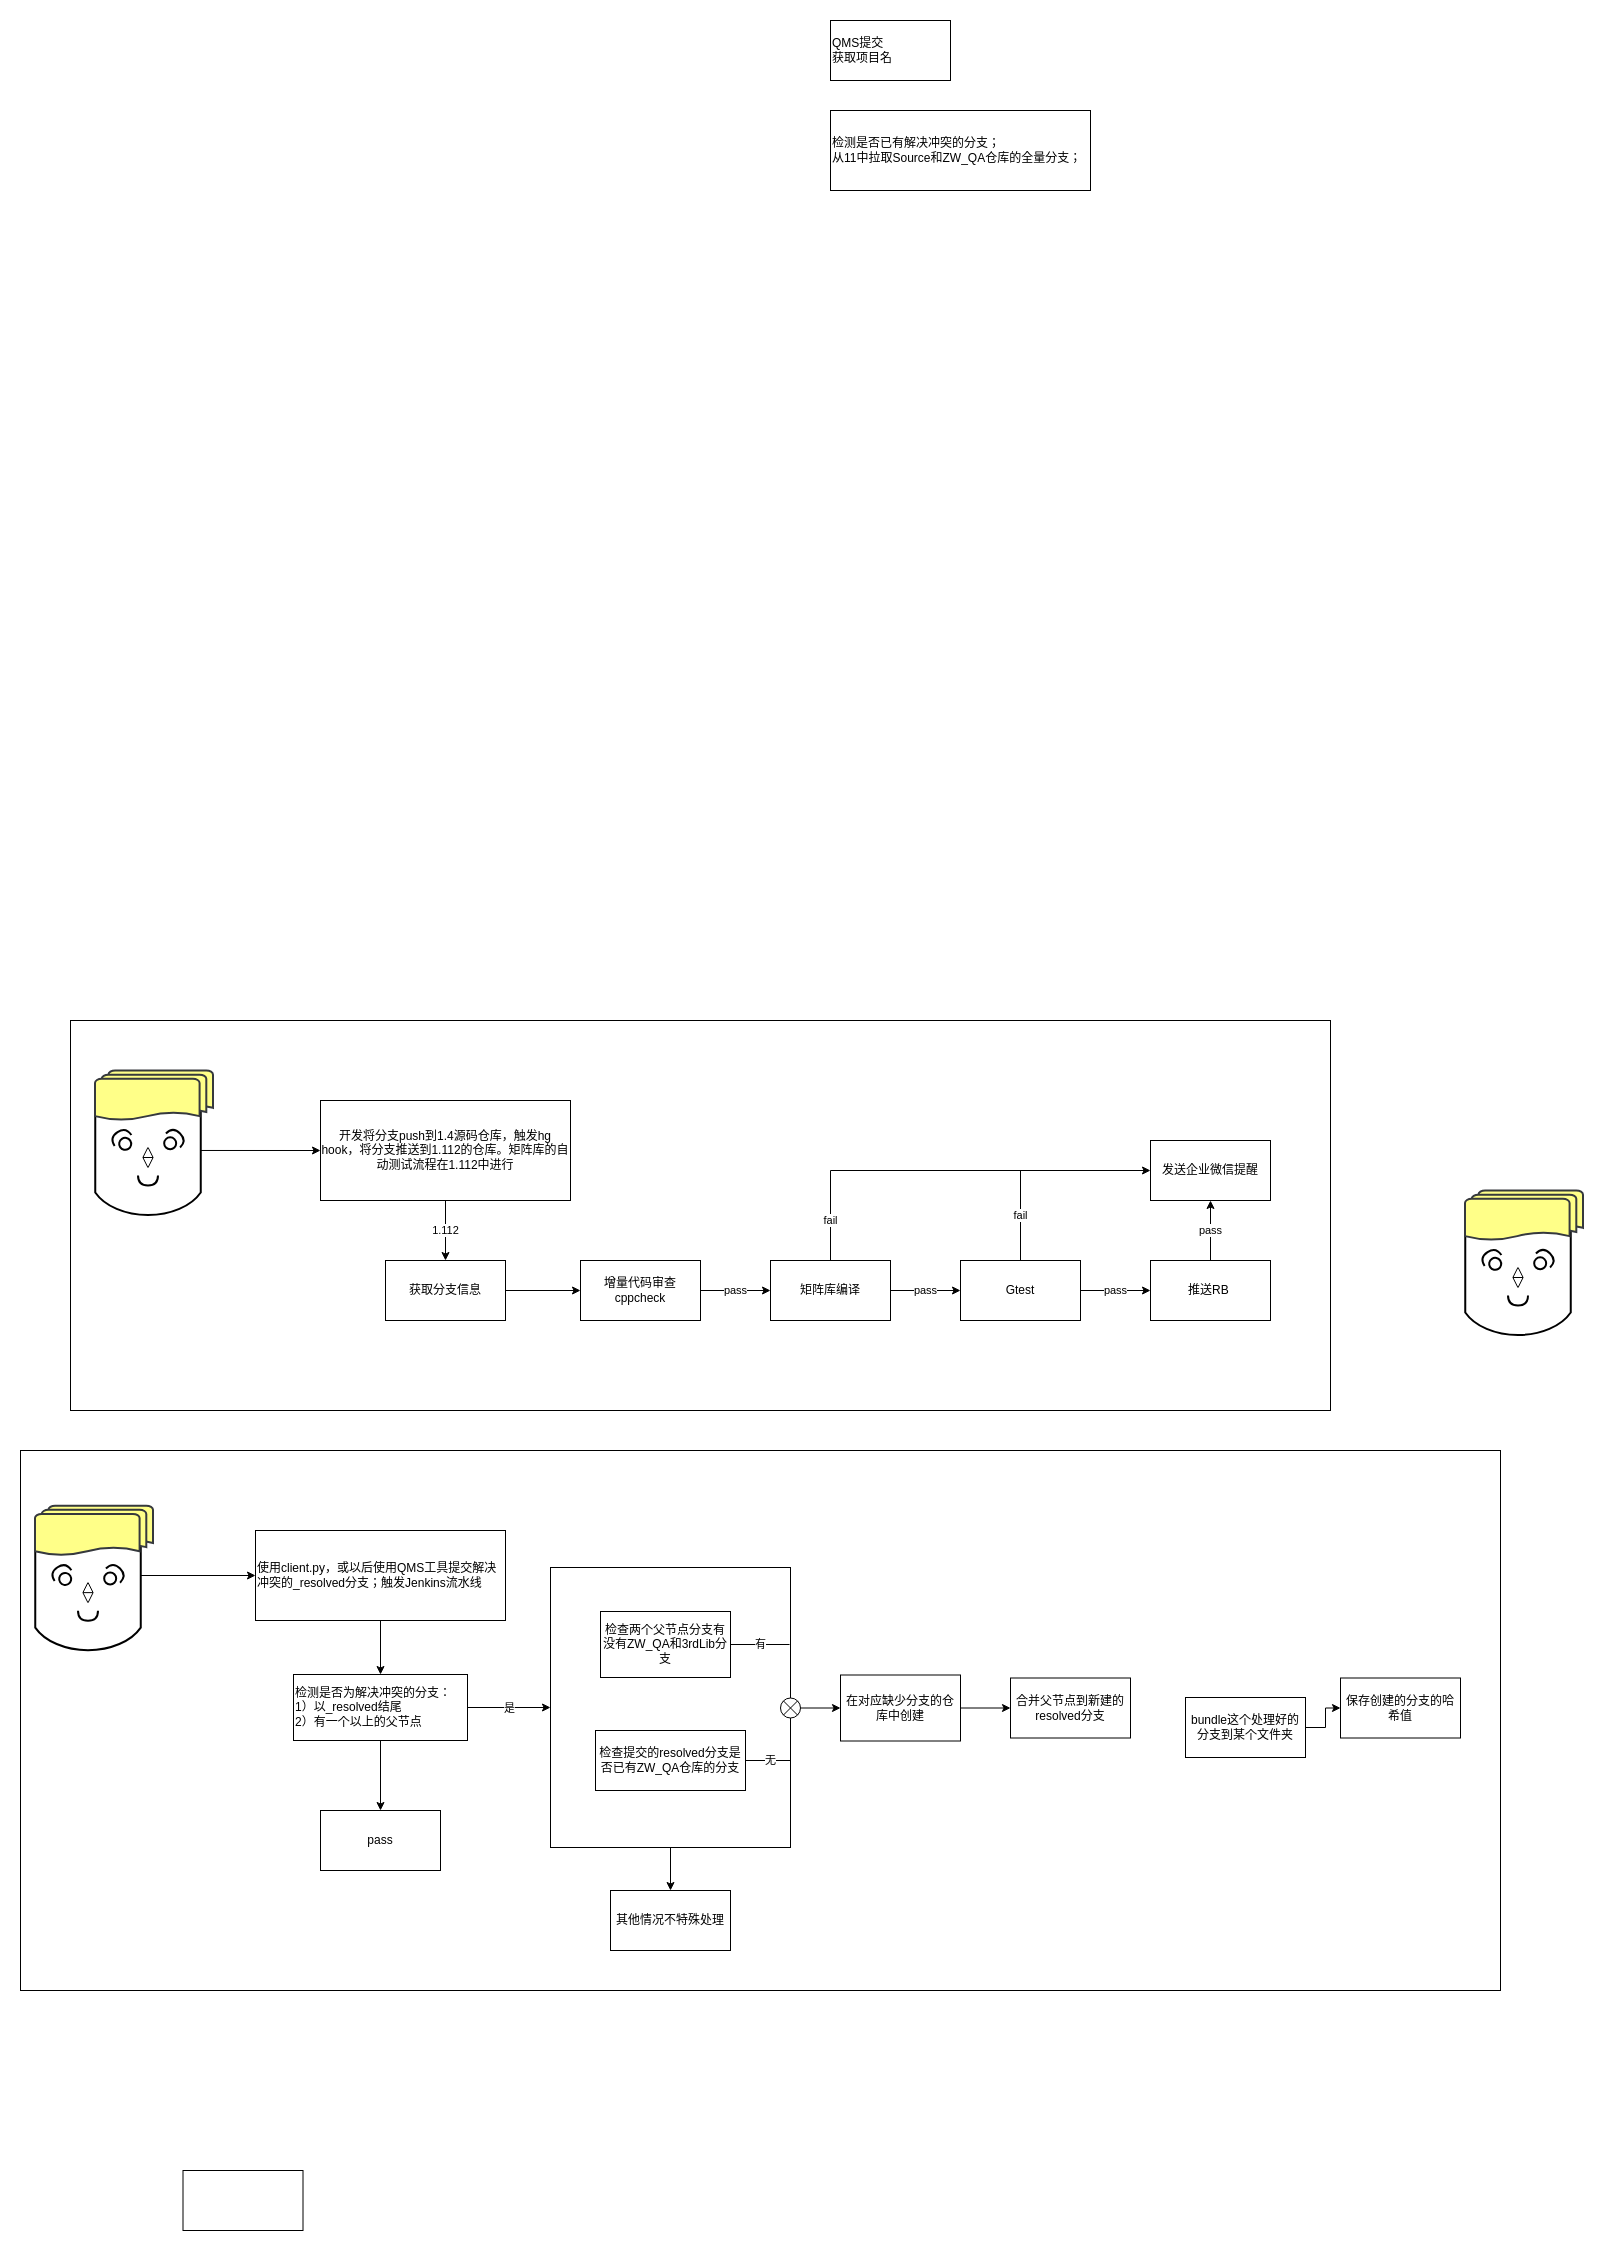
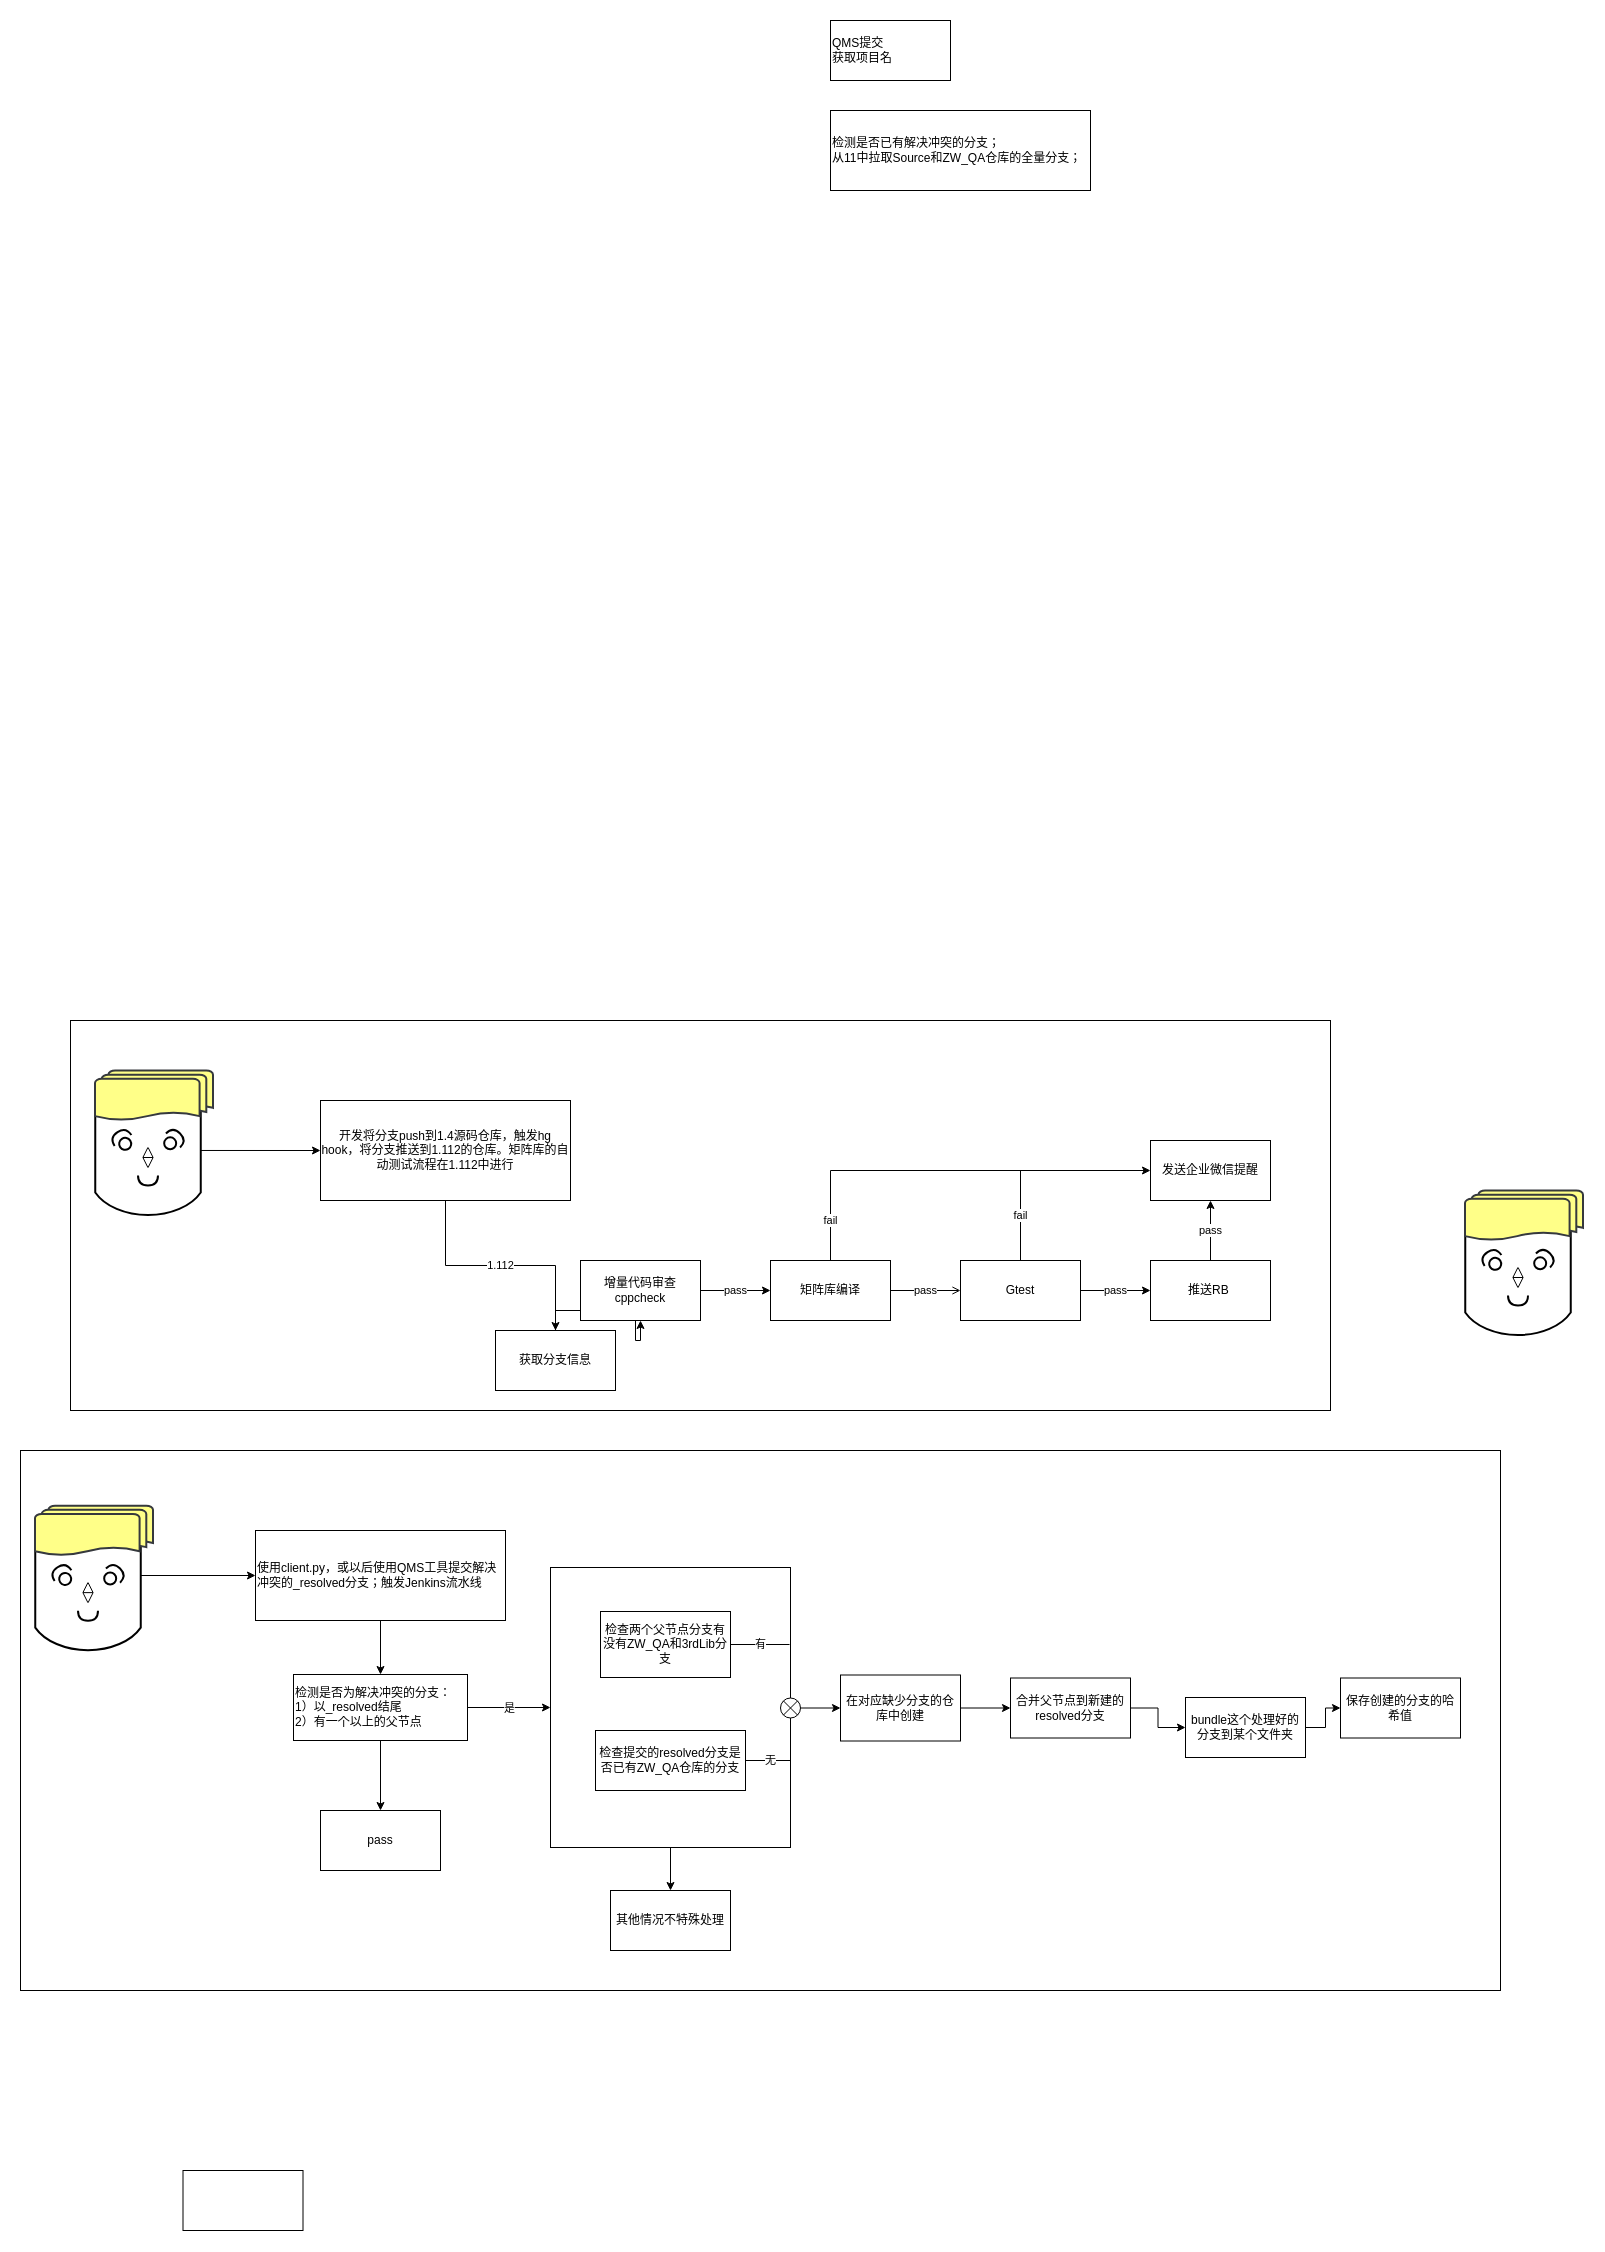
- <mxCell id="10" value="获取分支信息" style="rounded=0;whiteSpace=wrap;html=1;" vertex="1" parent="1"><mxGeometry x="385" y="1260" width="120" height="60" as="geometry" /></mxCell>
+ <mxCell id="10" value="获取分支信息" style="rounded=0;whiteSpace=wrap;html=1;" vertex="1" parent="1"><mxGeometry x="495" y="1330" width="120" height="60" as="geometry" /></mxCell>
- <mxCell id="15" value="pass" style="edgeStyle=orthogonalEdgeStyle;rounded=0;orthogonalLoop=1;jettySize=auto;html=1;" edge="1" parent="1" source="16" target="18"><mxGeometry relative="1" as="geometry"><Array as="points"><mxPoint x="920" y="1290" /><mxPoint x="920" y="1290" /></Array></mxGeometry></mxCell>
+ <mxCell id="15" value="pass" style="edgeStyle=orthogonalEdgeStyle;rounded=0;orthogonalLoop=1;jettySize=auto;html=1;endArrow=open;" edge="1" parent="1" source="16" target="18"><mxGeometry relative="1" as="geometry"><Array as="points"><mxPoint x="920" y="1290" /><mxPoint x="920" y="1290" /></Array></mxGeometry></mxCell>
+ <mxCell id="36" value="" style="edgeStyle=orthogonalEdgeStyle;rounded=0;orthogonalLoop=1;jettySize=auto;html=1;" edge="1" parent="1" source="37" target="39"><mxGeometry relative="1" as="geometry" /></mxCell>
